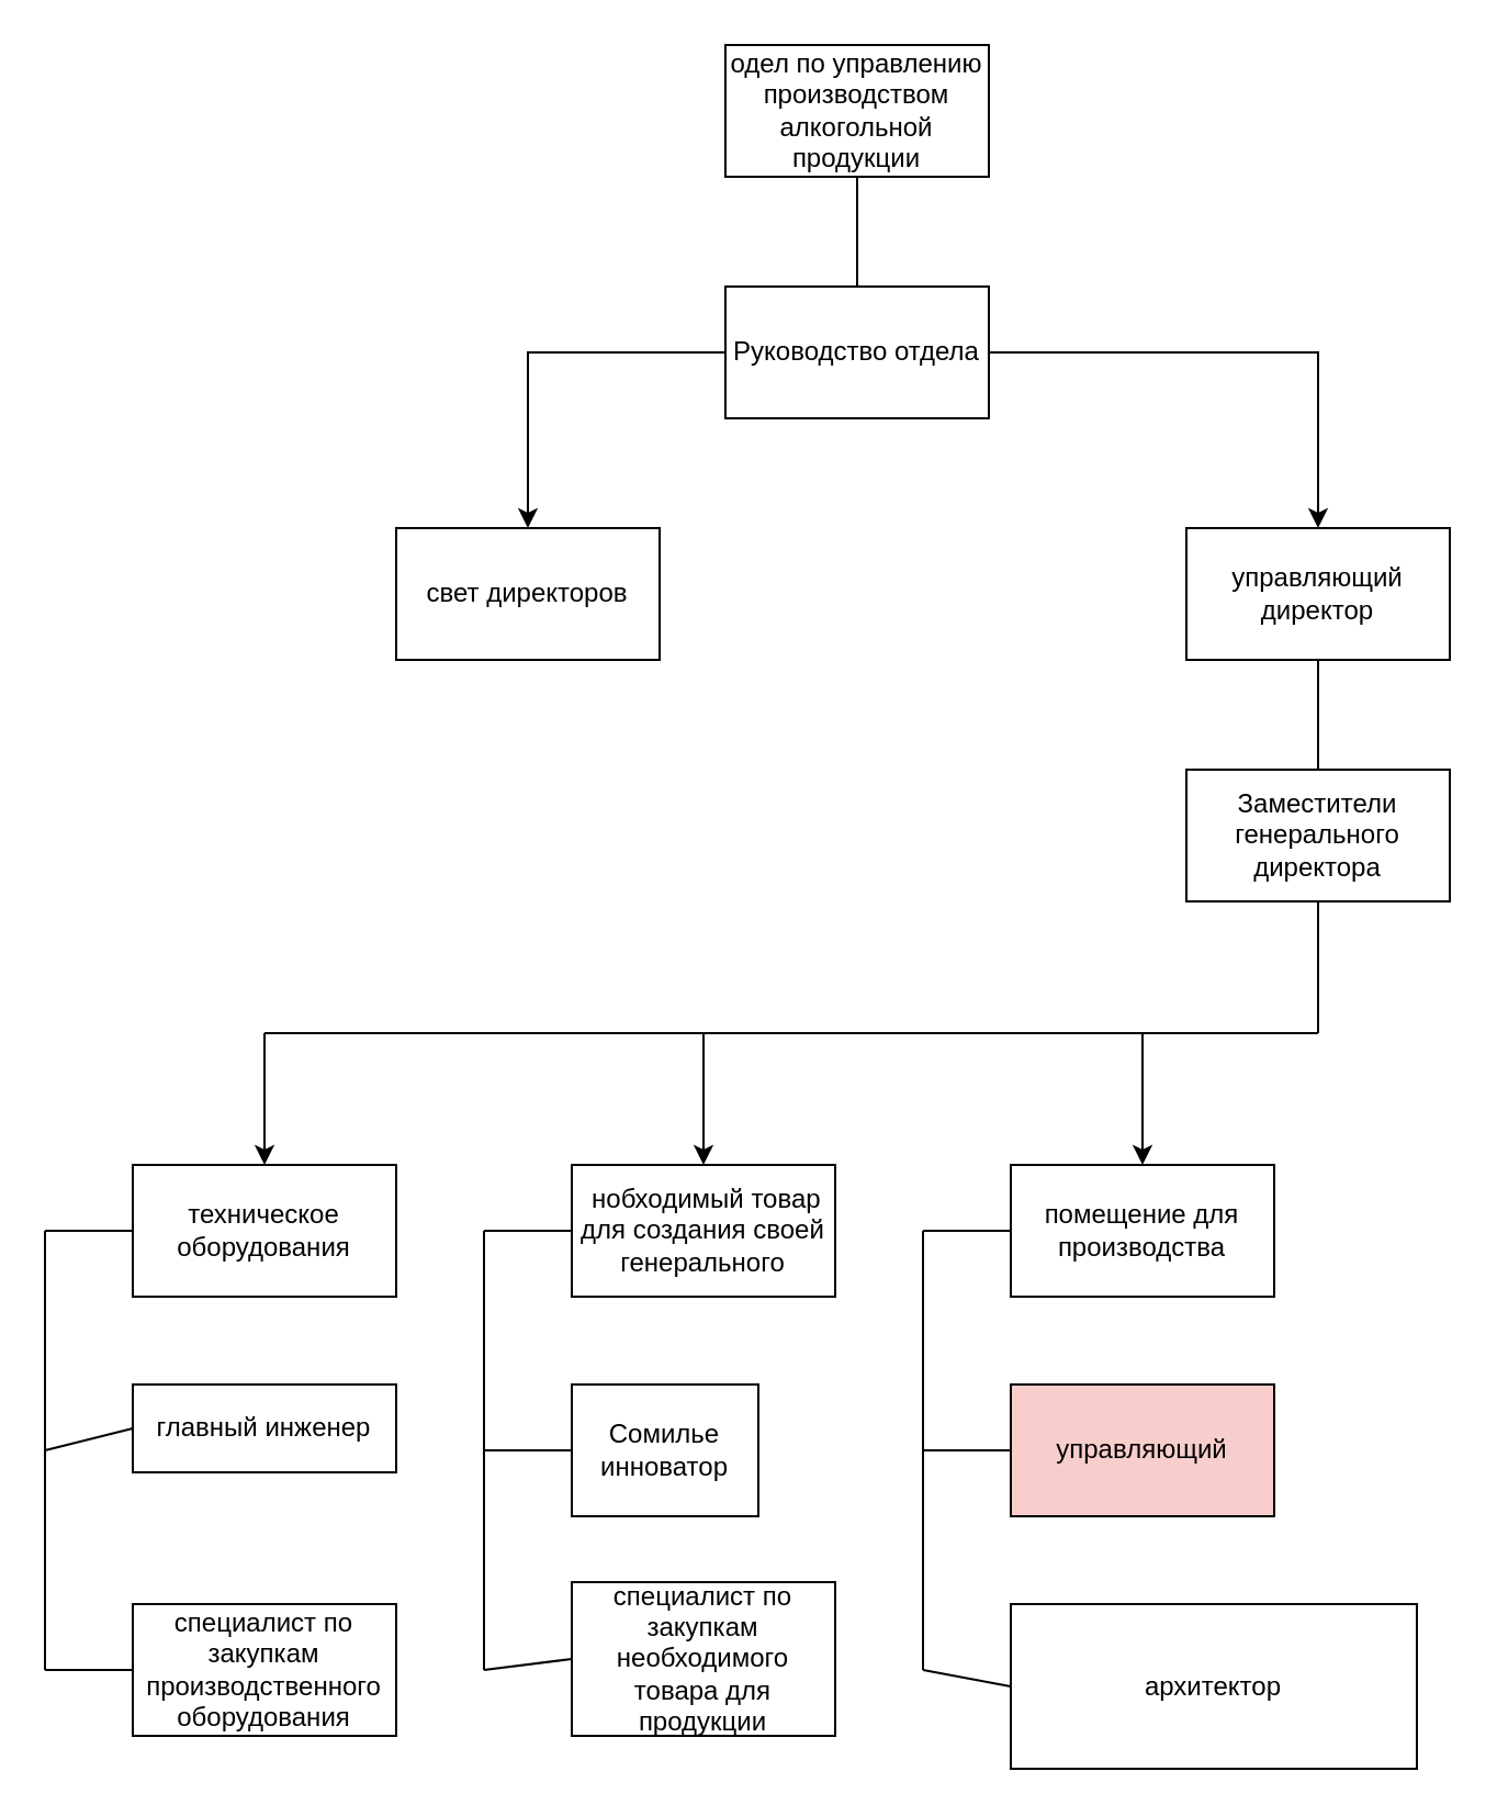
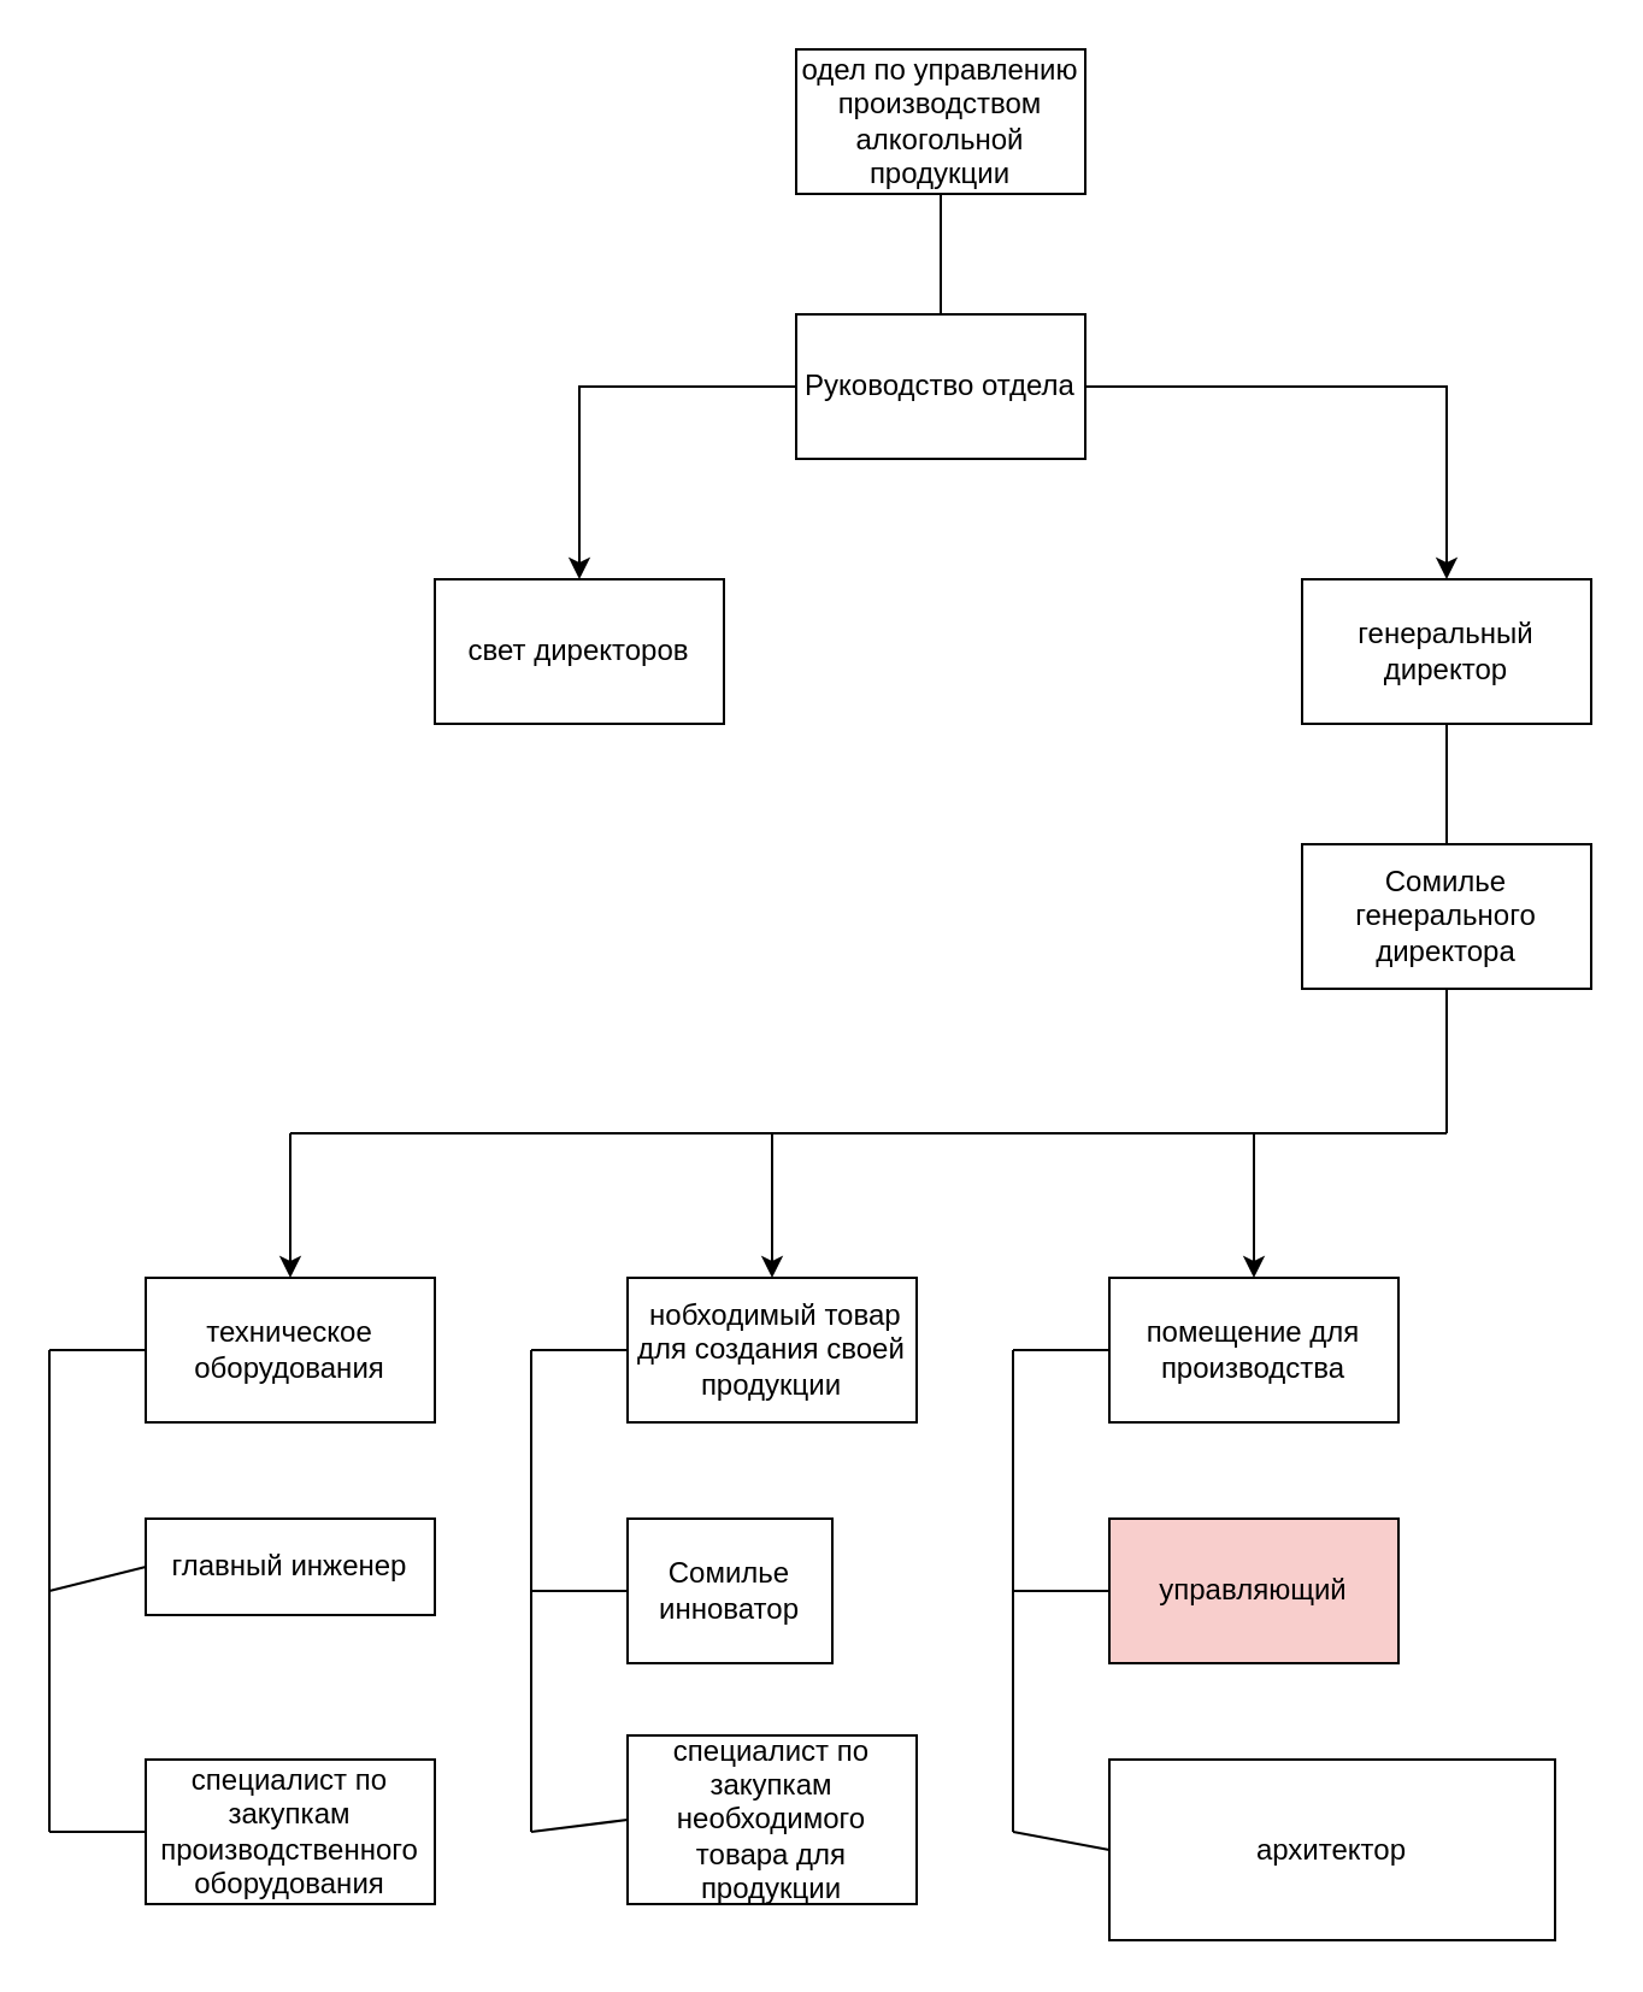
- <mxCell id="8" value="&lt;font style=&quot;vertical-align: inherit;&quot;&gt;&lt;font style=&quot;vertical-align: inherit;&quot;&gt;управляющий директор&lt;/font&gt;&lt;/font&gt;" style="rounded=0;whiteSpace=wrap;html=1;" parent="1" vertex="1"><mxGeometry x="540" y="240" width="120" height="60" as="geometry" /></mxCell>
+ <mxCell id="8" value="&lt;font style=&quot;vertical-align: inherit;&quot;&gt;&lt;font style=&quot;vertical-align: inherit;&quot;&gt;генеральный директор&lt;/font&gt;&lt;/font&gt;" style="rounded=0;whiteSpace=wrap;html=1;" parent="1" vertex="1"><mxGeometry x="540" y="240" width="120" height="60" as="geometry" /></mxCell>
- <mxCell id="9" value="&lt;font style=&quot;vertical-align: inherit;&quot;&gt;&lt;font style=&quot;vertical-align: inherit;&quot;&gt;Заместители генерального директора&lt;/font&gt;&lt;/font&gt;" style="rounded=0;whiteSpace=wrap;html=1;" parent="1" vertex="1"><mxGeometry x="540" y="350" width="120" height="60" as="geometry" /></mxCell>
+ <mxCell id="9" value="&lt;font style=&quot;vertical-align: inherit;&quot;&gt;&lt;font style=&quot;vertical-align: inherit;&quot;&gt;Сомилье генерального директора&lt;/font&gt;&lt;/font&gt;" style="rounded=0;whiteSpace=wrap;html=1;" parent="1" vertex="1"><mxGeometry x="540" y="350" width="120" height="60" as="geometry" /></mxCell>
- <mxCell id="22" value="&lt;font style=&quot;vertical-align: inherit;&quot;&gt;&lt;font style=&quot;vertical-align: inherit;&quot;&gt;&amp;nbsp;нобходимый товар для создания своей генерального&lt;/font&gt;&lt;/font&gt;" style="rounded=0;whiteSpace=wrap;html=1;" parent="1" vertex="1"><mxGeometry x="260" y="530" width="120" height="60" as="geometry" /></mxCell>
+ <mxCell id="22" value="&lt;font style=&quot;vertical-align: inherit;&quot;&gt;&lt;font style=&quot;vertical-align: inherit;&quot;&gt;&amp;nbsp;нобходимый товар для создания своей продукции&lt;/font&gt;&lt;/font&gt;" style="rounded=0;whiteSpace=wrap;html=1;" parent="1" vertex="1"><mxGeometry x="260" y="530" width="120" height="60" as="geometry" /></mxCell>
